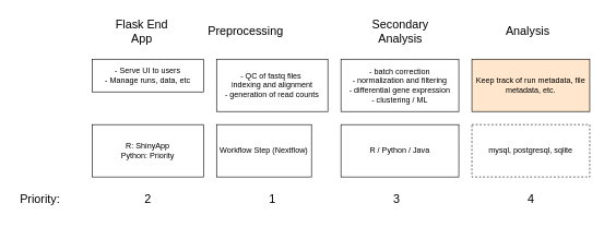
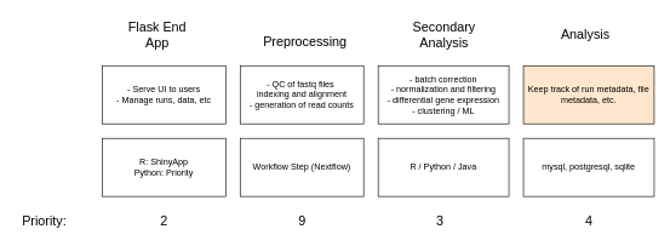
- <mxCell id="6" value="&lt;span style=&quot;color: rgb(0, 0, 0); font-family: Helvetica; font-style: normal; font-variant-ligatures: normal; font-variant-caps: normal; font-weight: 400; letter-spacing: normal; orphans: 2; text-align: center; text-indent: 0px; text-transform: none; widows: 2; word-spacing: 0px; -webkit-text-stroke-width: 0px; white-space: normal; background-color: rgb(251, 251, 251); text-decoration-thickness: initial; text-decoration-style: initial; text-decoration-color: initial; float: none; display: inline !important;&quot;&gt;&lt;font style=&quot;font-size: 18px;&quot;&gt;Preprocessing&lt;/font&gt;&lt;/span&gt;" style="text;whiteSpace=wrap;html=1;" vertex="1" parent="1"><mxGeometry x="315" y="30" width="110" height="40" as="geometry" /></mxCell>
+ <mxCell id="6" value="&lt;span style=&quot;color: rgb(0, 0, 0); font-family: Helvetica; font-style: normal; font-variant-ligatures: normal; font-variant-caps: normal; font-weight: 400; letter-spacing: normal; orphans: 2; text-align: center; text-indent: 0px; text-transform: none; widows: 2; word-spacing: 0px; -webkit-text-stroke-width: 0px; white-space: normal; background-color: rgb(251, 251, 251); text-decoration-thickness: initial; text-decoration-style: initial; text-decoration-color: initial; float: none; display: inline !important;&quot;&gt;&lt;font style=&quot;font-size: 18px;&quot;&gt;Preprocessing&lt;/font&gt;&lt;/span&gt;" style="text;whiteSpace=wrap;html=1;" vertex="1" parent="1"><mxGeometry x="360" y="40" width="110" height="40" as="geometry" /></mxCell>
- <mxCell id="10" value="- Serve UI to users&lt;div&gt;- Manage runs, data, etc&lt;/div&gt;" style="rounded=0;whiteSpace=wrap;html=1;" vertex="1" parent="1"><mxGeometry x="140" y="90" width="170" height="50" as="geometry" /></mxCell>
+ <mxCell id="10" value="- Serve UI to users&lt;div&gt;- Manage runs, data, etc&lt;/div&gt;" style="rounded=0;whiteSpace=wrap;html=1;" vertex="1" parent="1"><mxGeometry x="140" y="90" width="170" height="80" as="geometry" /></mxCell>
- <mxCell id="3" value="Workflow Step (Nextflow)" style="rounded=0;whiteSpace=wrap;html=1;" vertex="1" parent="1"><mxGeometry x="330" y="190" width="145" height="80" as="geometry" /></mxCell>
+ <mxCell id="3" value="Workflow Step (Nextflow)" style="rounded=0;whiteSpace=wrap;html=1;" vertex="1" parent="1"><mxGeometry x="330" y="190" width="170" height="80" as="geometry" /></mxCell>
- <mxCell id="14" value="mysql, postgresql, sqlite" style="rounded=0;whiteSpace=wrap;html=1;dashed=1;" vertex="1" parent="1"><mxGeometry x="720" y="190" width="180" height="80" as="geometry" /></mxCell>
+ <mxCell id="14" value="mysql, postgresql, sqlite" style="rounded=0;whiteSpace=wrap;html=1;" vertex="1" parent="1"><mxGeometry x="720" y="190" width="180" height="80" as="geometry" /></mxCell>
- <mxCell id="15" value="1" style="text;html=1;align=center;verticalAlign=middle;resizable=0;points=[];autosize=1;strokeColor=none;fillColor=none;fontSize=18;" vertex="1" parent="1"><mxGeometry x="400" y="285" width="30" height="40" as="geometry" /></mxCell>
+ <mxCell id="15" value="9" style="text;html=1;align=center;verticalAlign=middle;resizable=0;points=[];autosize=1;strokeColor=none;fillColor=none;fontSize=18;" vertex="1" parent="1"><mxGeometry x="400" y="285" width="30" height="40" as="geometry" /></mxCell>
